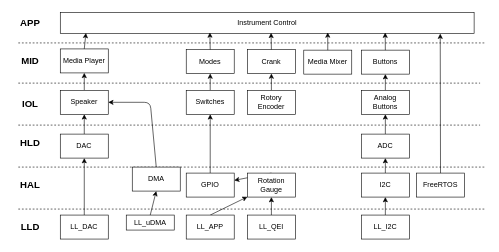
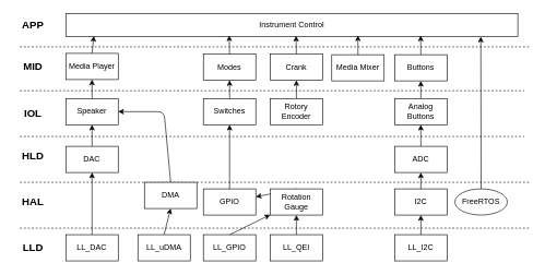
- <mxCell id="36" value="FreeRTOS" style="rounded=0;whiteSpace=wrap;html=1;" parent="1" vertex="1"><mxGeometry x="694" y="288" width="80" height="40" as="geometry" /></mxCell>
+ <mxCell id="36" value="FreeRTOS" style="ellipse;whiteSpace=wrap;html=1;" parent="1" vertex="1"><mxGeometry x="694" y="288" width="80" height="40" as="geometry" /></mxCell>
- <mxCell id="49" value="LL_uDMA" style="rounded=0;whiteSpace=wrap;html=1;" parent="1" vertex="1"><mxGeometry x="210" y="358" width="80" height="25" as="geometry" /></mxCell>
+ <mxCell id="49" value="LL_uDMA" style="rounded=0;whiteSpace=wrap;html=1;" parent="1" vertex="1"><mxGeometry x="210" y="358" width="80" height="40" as="geometry" /></mxCell>
- <mxCell id="3" value="LL_APP" style="rounded=0;whiteSpace=wrap;html=1;" parent="1" vertex="1"><mxGeometry x="310" y="358" width="80" height="40" as="geometry" /></mxCell>
+ <mxCell id="3" value="LL_GPIO" style="rounded=0;whiteSpace=wrap;html=1;" parent="1" vertex="1"><mxGeometry x="310" y="358" width="80" height="40" as="geometry" /></mxCell>
